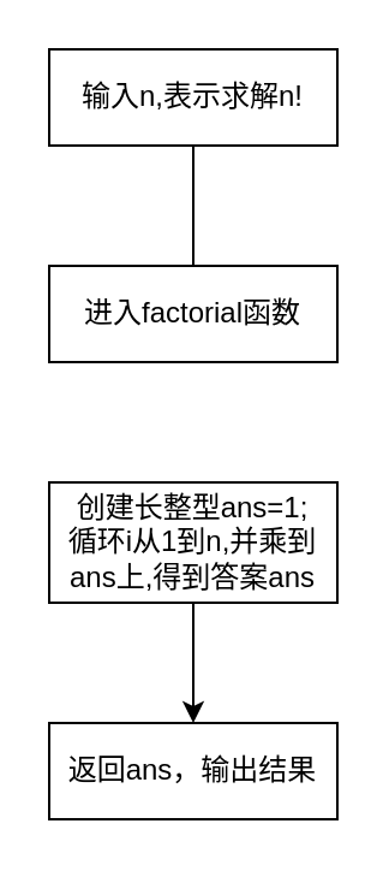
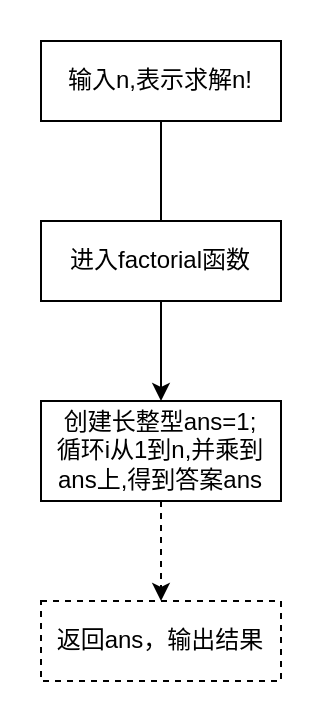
+ <mxCell id="4" value="" style="edgeStyle=orthogonalEdgeStyle;rounded=0;orthogonalLoop=1;jettySize=auto;html=1;" edge="1" parent="1" source="5" target="7"><mxGeometry relative="1" as="geometry" /></mxCell>
- <mxCell id="6" value="" style="edgeStyle=orthogonalEdgeStyle;rounded=0;orthogonalLoop=1;jettySize=auto;html=1;" edge="1" parent="1" source="7" target="8"><mxGeometry relative="1" as="geometry" /></mxCell>
+ <mxCell id="6" value="" style="edgeStyle=orthogonalEdgeStyle;rounded=0;orthogonalLoop=1;jettySize=auto;html=1;dashed=1;" edge="1" parent="1" source="7" target="8"><mxGeometry relative="1" as="geometry" /></mxCell>
- <mxCell id="8" value="返回ans，输出结果" style="whiteSpace=wrap;html=1;rounded=0;" vertex="1" parent="1"><mxGeometry x="20" y="300" width="120" height="40" as="geometry" /></mxCell>
+ <mxCell id="8" value="返回ans，输出结果" style="whiteSpace=wrap;html=1;rounded=0;dashed=1;" vertex="1" parent="1"><mxGeometry x="20" y="300" width="120" height="40" as="geometry" /></mxCell>
